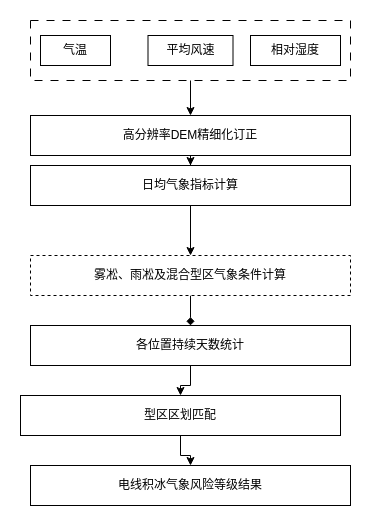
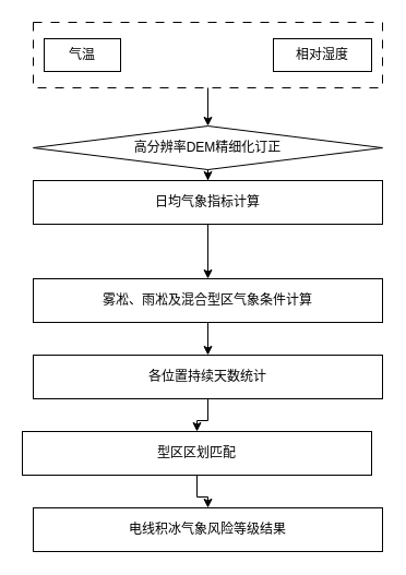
- <mxCell id="5" value="平均风速" style="rounded=0;whiteSpace=wrap;html=1;" vertex="1" parent="1"><mxGeometry x="147.5" y="35" width="85" height="30" as="geometry" /></mxCell>
- <mxCell id="7" value="高分辨率DEM精细化订正" style="rounded=0;whiteSpace=wrap;html=1;" vertex="1" parent="1"><mxGeometry x="30" y="115" width="320" height="40" as="geometry" /></mxCell>
+ <mxCell id="7" value="高分辨率DEM精细化订正" style="rhombus;whiteSpace=wrap;html=1;" vertex="1" parent="1"><mxGeometry x="30" y="115" width="320" height="40" as="geometry" /></mxCell>
- <mxCell id="12" value="雾凇、雨凇及混合型区气象条件计算" style="rounded=0;whiteSpace=wrap;html=1;dashed=1;" vertex="1" parent="1"><mxGeometry x="30" y="255" width="320" height="40" as="geometry" /></mxCell>
+ <mxCell id="12" value="雾凇、雨凇及混合型区气象条件计算" style="rounded=0;whiteSpace=wrap;html=1;" vertex="1" parent="1"><mxGeometry x="30" y="255" width="320" height="40" as="geometry" /></mxCell>
- <mxCell id="11" value="" style="edgeStyle=orthogonalEdgeStyle;rounded=0;orthogonalLoop=1;jettySize=auto;html=1;endArrow=diamond;" edge="1" parent="1" source="12" target="14"><mxGeometry relative="1" as="geometry" /></mxCell>
+ <mxCell id="11" value="" style="edgeStyle=orthogonalEdgeStyle;rounded=0;orthogonalLoop=1;jettySize=auto;html=1;" edge="1" parent="1" source="12" target="14"><mxGeometry relative="1" as="geometry" /></mxCell>
